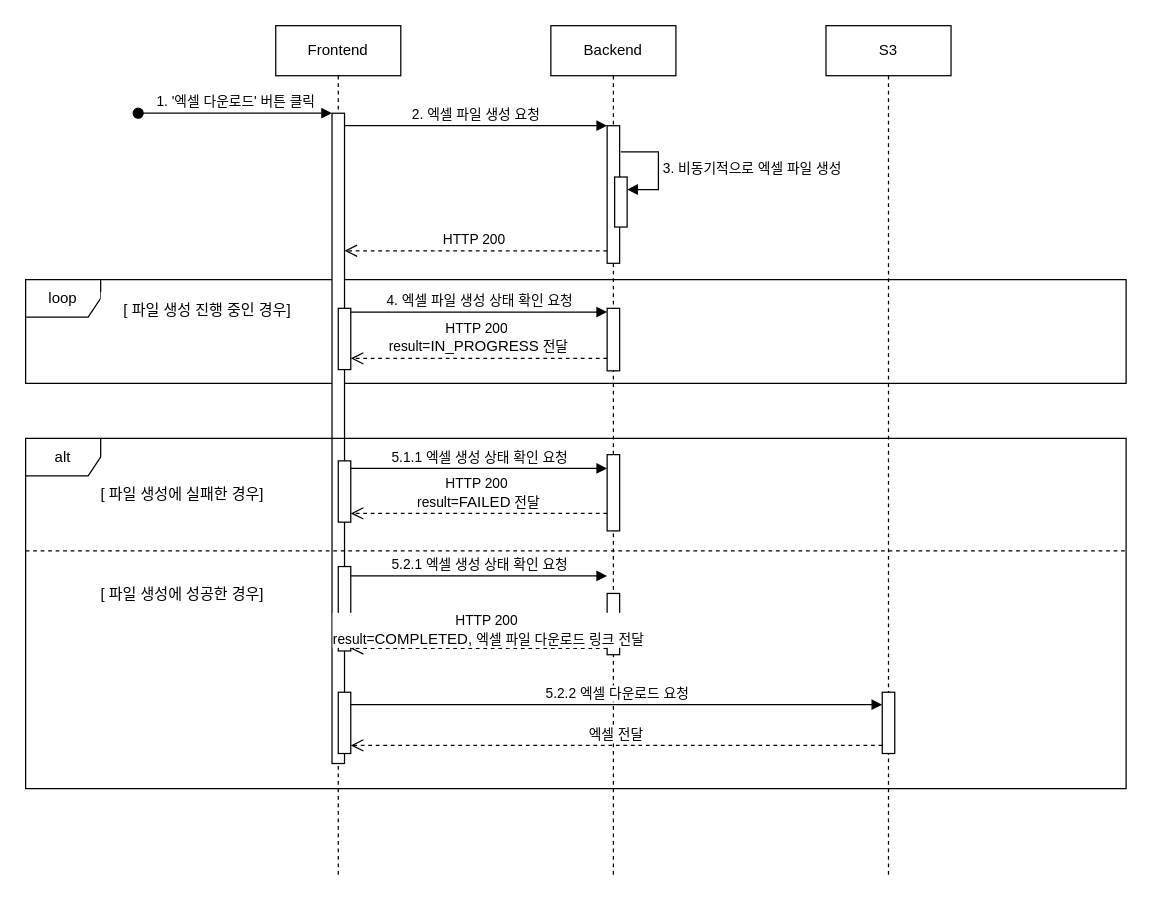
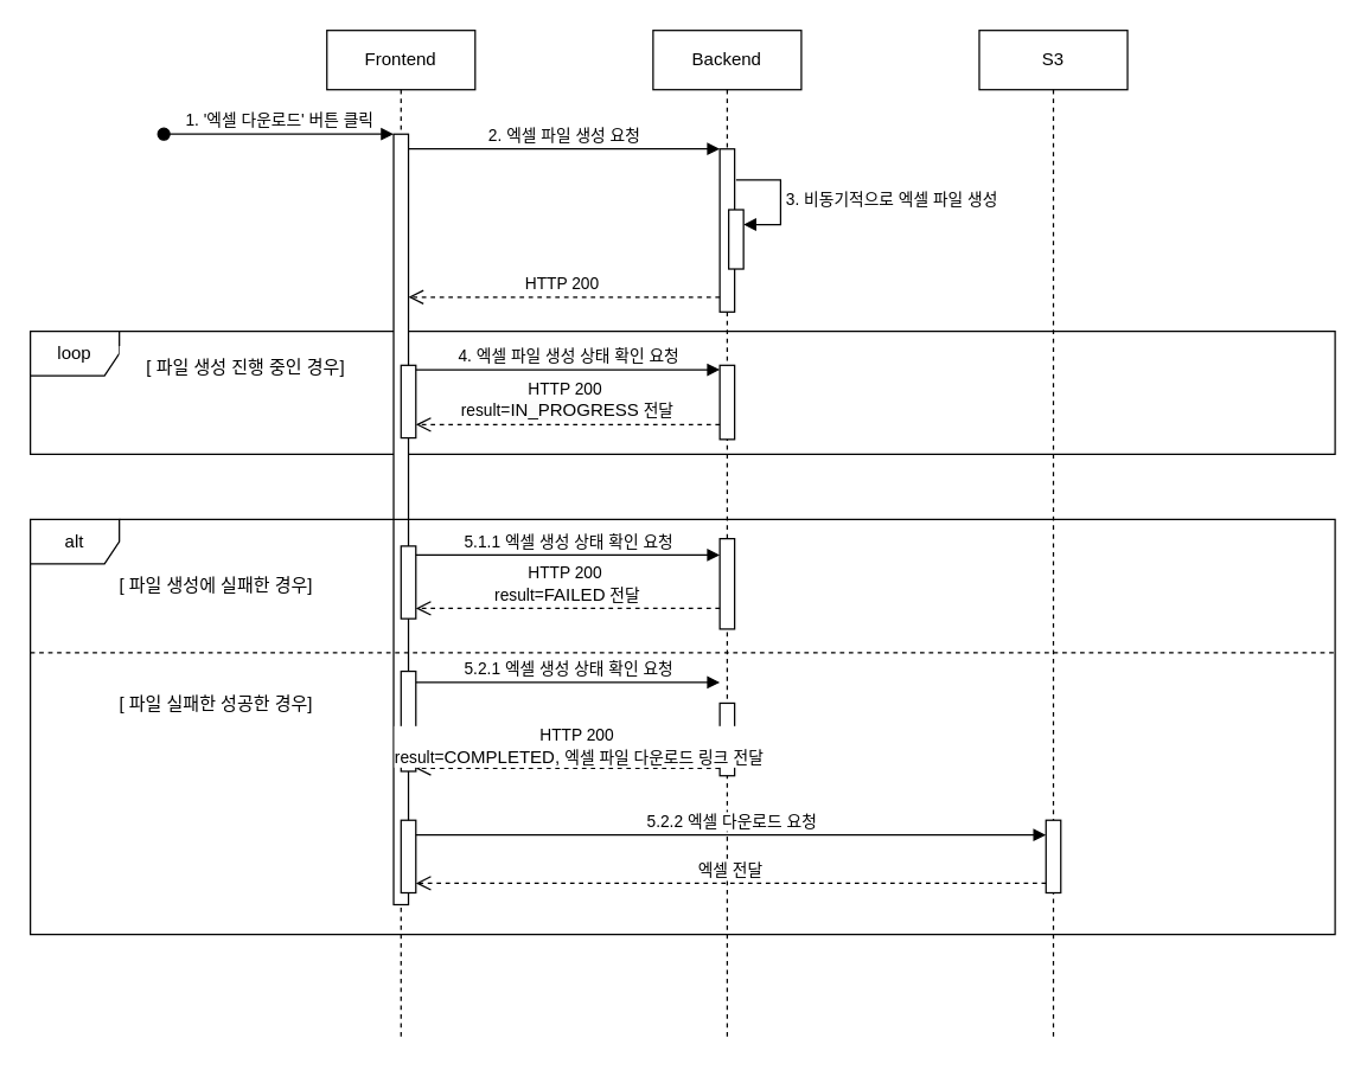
- <mxCell id="26" value="[ 파일 생성에 성공한 경우]" style="text;html=1;align=center;verticalAlign=middle;resizable=0;points=[];autosize=1;strokeColor=none;fillColor=default;" parent="1" vertex="1"><mxGeometry x="65" y="460" width="160" height="30" as="geometry" /></mxCell>
+ <mxCell id="26" value="[ 파일 실패한 성공한 경우]" style="text;html=1;align=center;verticalAlign=middle;resizable=0;points=[];autosize=1;strokeColor=none;fillColor=default;" parent="1" vertex="1"><mxGeometry x="65" y="460" width="160" height="30" as="geometry" /></mxCell>
